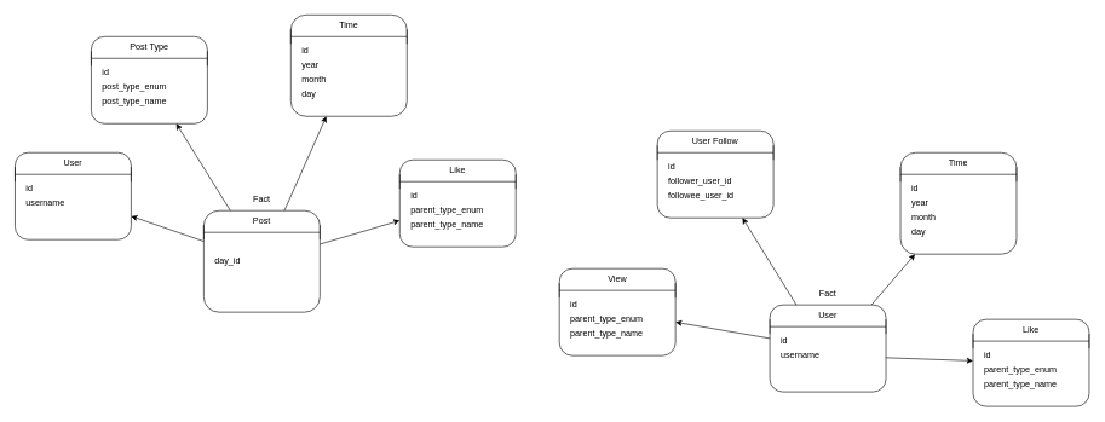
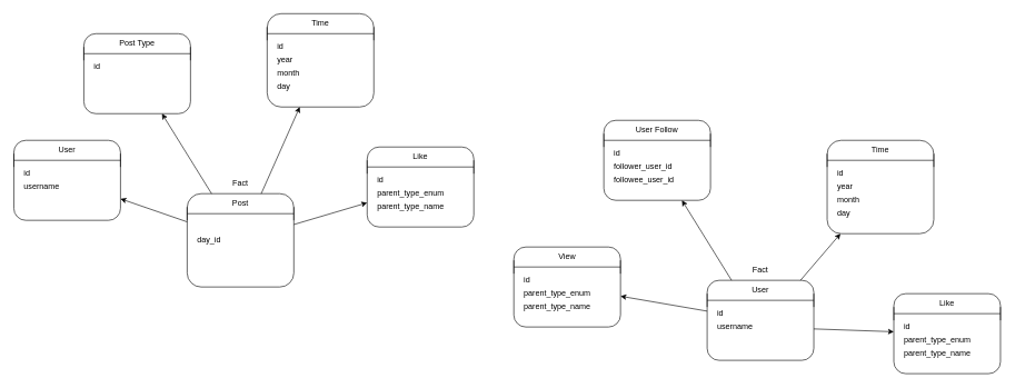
- <mxCell id="20" value="&lt;div align=&quot;left&quot;&gt;&amp;nbsp; &amp;nbsp; post_type_enum&lt;/div&gt;" style="text;html=1;strokeColor=none;fillColor=none;align=left;verticalAlign=middle;whiteSpace=wrap;rounded=0;" parent="15" vertex="1"><mxGeometry y="60" width="160" height="20" as="geometry" /></mxCell>
- <mxCell id="21" value="&lt;div align=&quot;left&quot;&gt;&amp;nbsp; &amp;nbsp; post_type_name&lt;/div&gt;" style="text;html=1;strokeColor=none;fillColor=none;align=left;verticalAlign=middle;whiteSpace=wrap;rounded=0;" parent="15" vertex="1"><mxGeometry y="80" width="160" height="20" as="geometry" /></mxCell>
